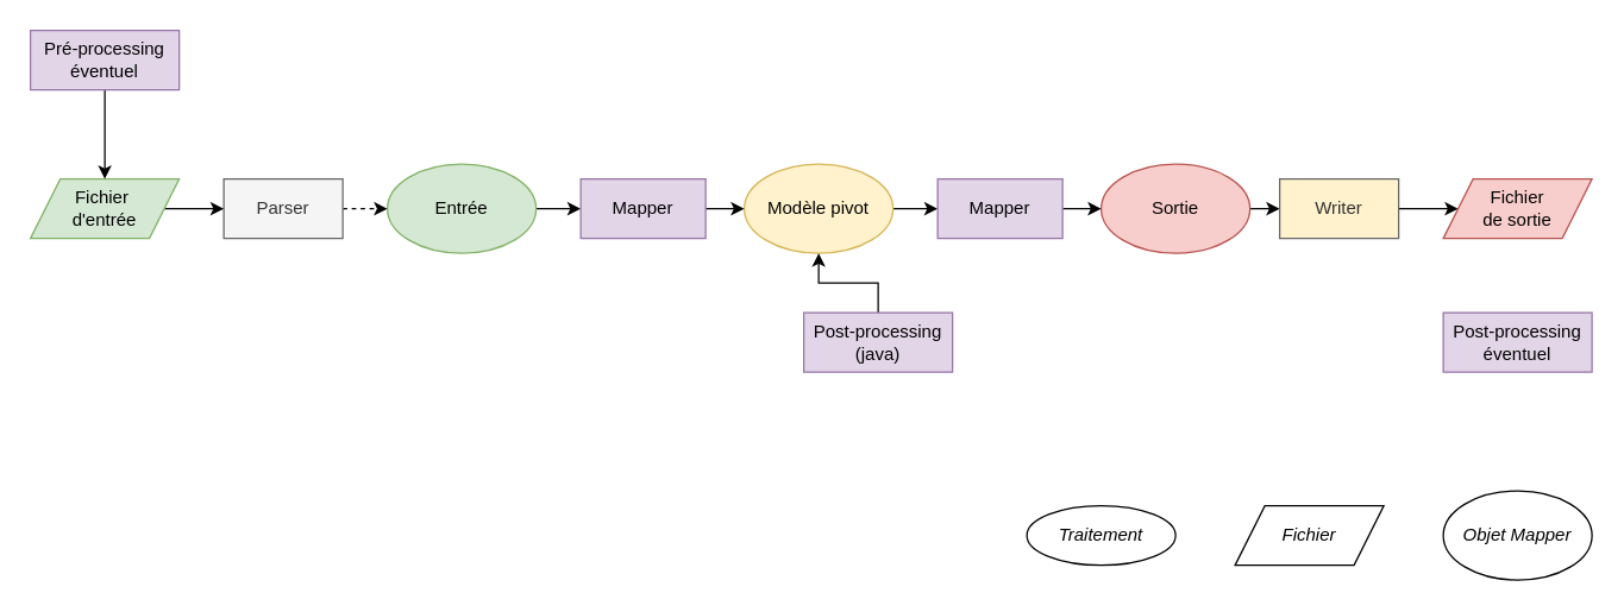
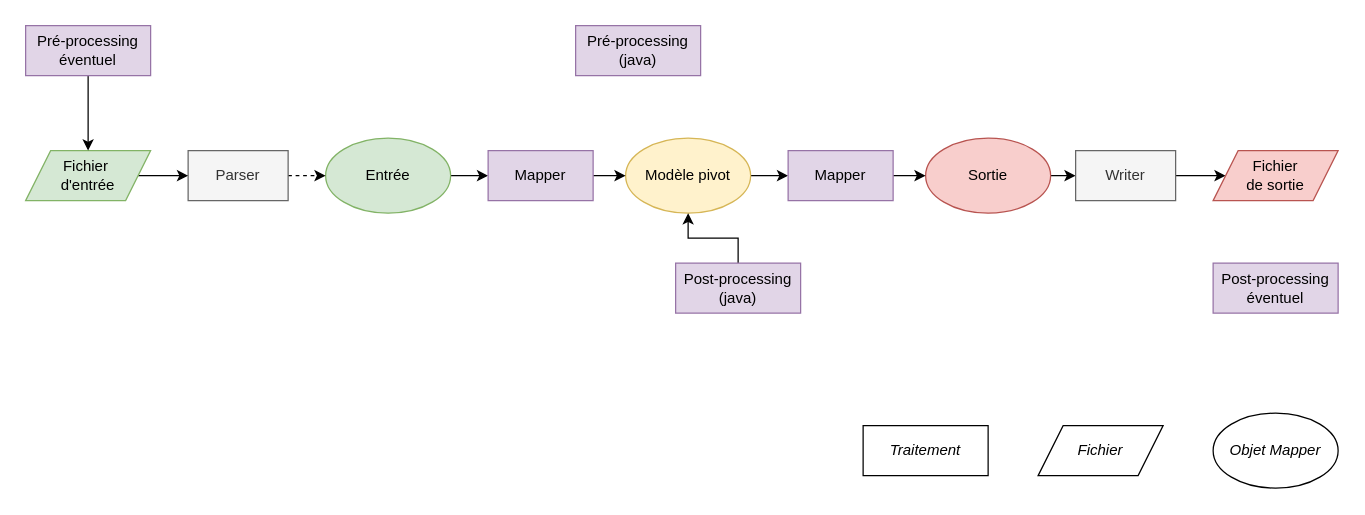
+ <mxCell id="19" value="Pré-processing&lt;br&gt;(java)" style="rounded=0;whiteSpace=wrap;html=1;fillColor=#e1d5e7;strokeColor=#9673a6;" vertex="1" parent="1"><mxGeometry x="460" y="20" width="100" height="40" as="geometry" /></mxCell>
- <mxCell id="13" value="Writer" style="rounded=0;whiteSpace=wrap;html=1;fillColor=#fff2cc;fontColor=#333333;strokeColor=#666666;" vertex="1" parent="1"><mxGeometry x="860" y="120" width="80" height="40" as="geometry" /></mxCell>
+ <mxCell id="13" value="Writer" style="rounded=0;whiteSpace=wrap;html=1;fillColor=#f5f5f5;fontColor=#333333;strokeColor=#666666;" vertex="1" parent="1"><mxGeometry x="860" y="120" width="80" height="40" as="geometry" /></mxCell>
- <mxCell id="26" value="Traitement" style="ellipse;whiteSpace=wrap;html=1;fontStyle=2;" vertex="1" parent="1"><mxGeometry x="690" y="340" width="100" height="40" as="geometry" /></mxCell>
+ <mxCell id="26" value="Traitement" style="rounded=0;whiteSpace=wrap;html=1;fontStyle=2" vertex="1" parent="1"><mxGeometry x="690" y="340" width="100" height="40" as="geometry" /></mxCell>
